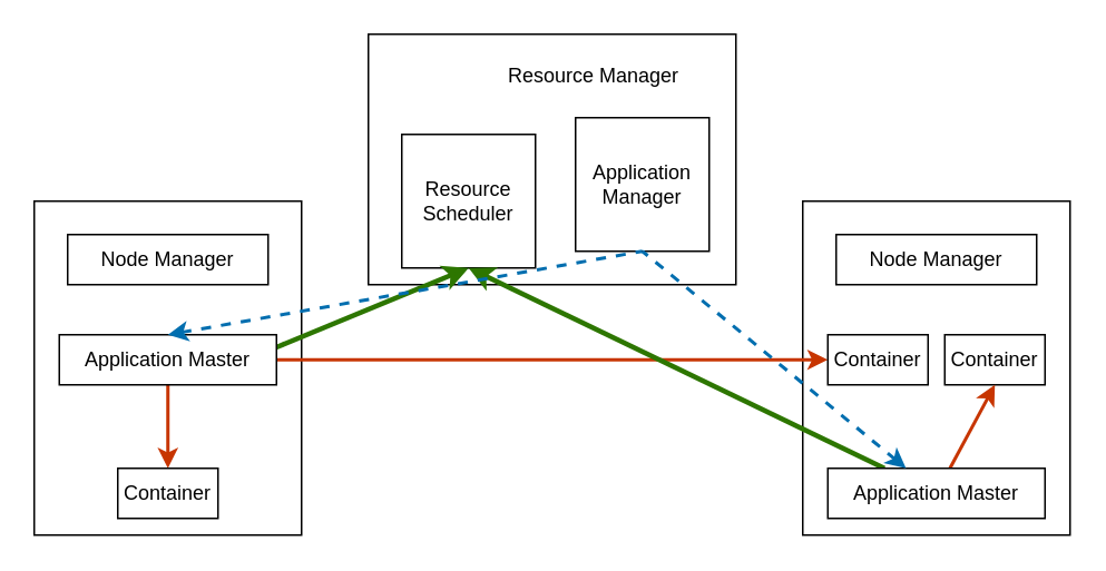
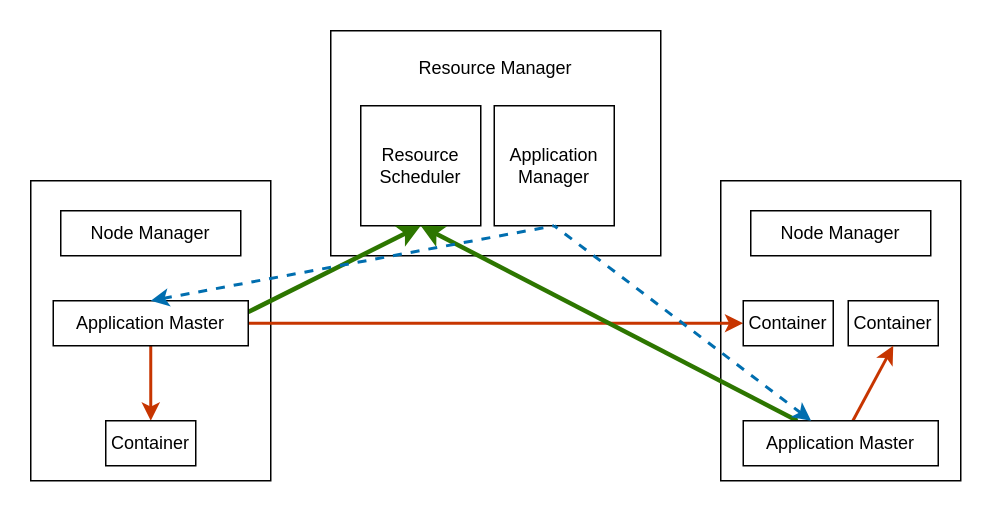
- <mxCell id="5" value="Resource Manager" style="text;html=1;strokeColor=none;fillColor=none;align=center;verticalAlign=middle;whiteSpace=wrap;rounded=0;" vertex="1" parent="1"><mxGeometry x="275" y="30" width="160" height="30" as="geometry" /></mxCell>
+ <mxCell id="5" value="Resource Manager" style="text;html=1;strokeColor=none;fillColor=none;align=center;verticalAlign=middle;whiteSpace=wrap;rounded=0;" vertex="1" parent="1"><mxGeometry x="250" y="30" width="160" height="30" as="geometry" /></mxCell>
- <mxCell id="4" value="Application&lt;br&gt;Manager" style="rounded=0;whiteSpace=wrap;html=1;" vertex="1" parent="1"><mxGeometry x="344" y="70" width="80" height="80" as="geometry" /></mxCell>
+ <mxCell id="4" value="Application&lt;br&gt;Manager" style="rounded=0;whiteSpace=wrap;html=1;" vertex="1" parent="1"><mxGeometry x="329" y="70" width="80" height="80" as="geometry" /></mxCell>
- <mxCell id="3" value="Resource&lt;br&gt;Scheduler" style="rounded=0;whiteSpace=wrap;html=1;" vertex="1" parent="1"><mxGeometry x="240" y="80" width="80" height="80" as="geometry" /></mxCell>
+ <mxCell id="3" value="Resource&lt;br&gt;Scheduler" style="rounded=0;whiteSpace=wrap;html=1;" vertex="1" parent="1"><mxGeometry x="240" y="70" width="80" height="80" as="geometry" /></mxCell>
